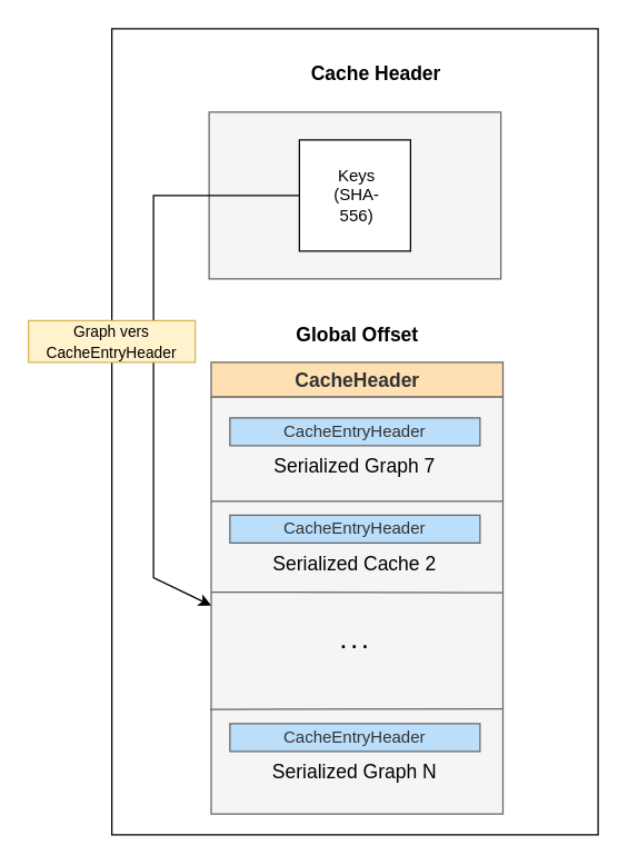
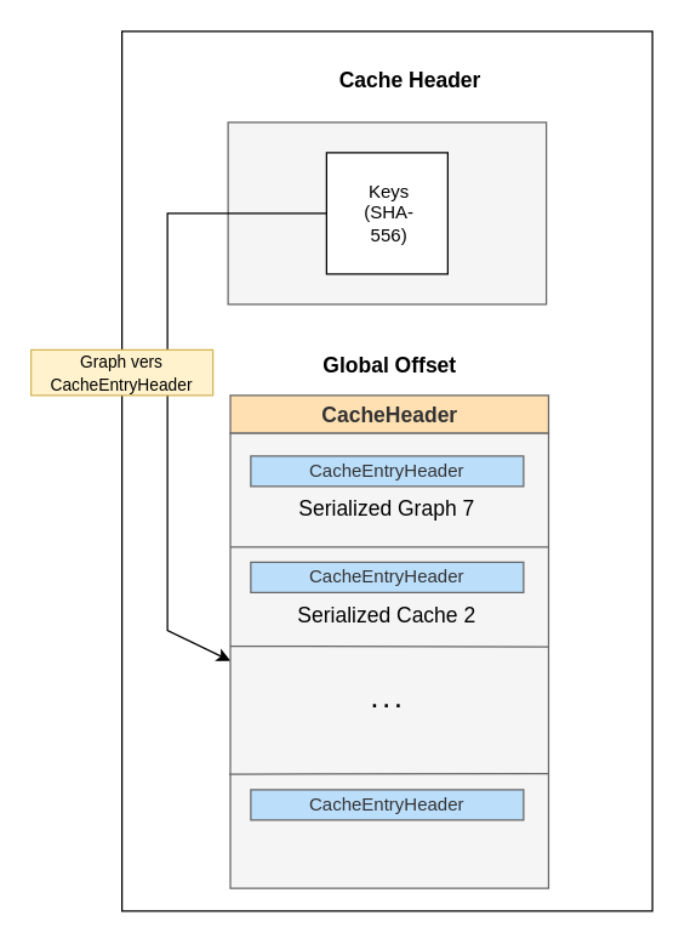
- <mxCell id="20" value="&lt;font style=&quot;font-size: 14px;&quot;&gt;Serialized Graph N&lt;/font&gt;" style="text;html=1;align=center;verticalAlign=middle;whiteSpace=wrap;rounded=0;" parent="1" vertex="1"><mxGeometry x="165" y="540" width="180" height="30" as="geometry" /></mxCell>
